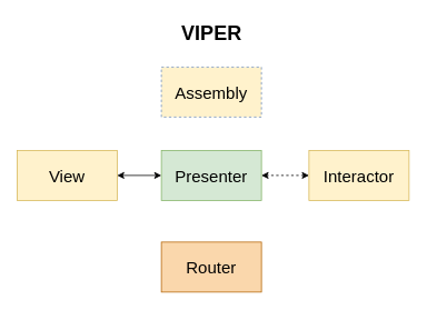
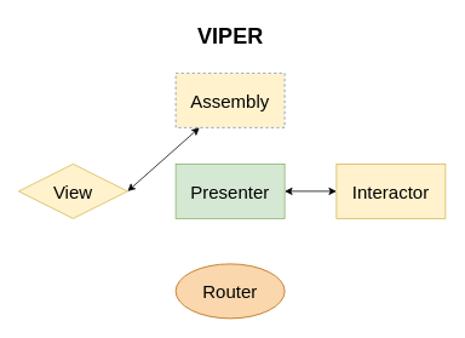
- <mxCell id="5" value="&lt;font style=&quot;font-size: 20px&quot;&gt;View&lt;/font&gt;&lt;br&gt;" style="rounded=0;whiteSpace=wrap;html=1;fillColor=#fff2cc;strokeColor=#d6b656;" vertex="1" parent="1"><mxGeometry x="20" y="180" width="120" height="60" as="geometry" /></mxCell>
+ <mxCell id="5" value="&lt;font style=&quot;font-size: 20px&quot;&gt;View&lt;/font&gt;&lt;br&gt;" style="rhombus;whiteSpace=wrap;html=1;fillColor=#fff2cc;strokeColor=#d6b656;" vertex="1" parent="1"><mxGeometry x="20" y="180" width="120" height="60" as="geometry" /></mxCell>
- <mxCell id="8" value="" style="endArrow=classic;startArrow=classic;html=1;entryX=0;entryY=0.5;entryDx=0;entryDy=0;exitX=1;exitY=0.5;exitDx=0;exitDy=0;" edge="1" parent="1" source="5" target="4"><mxGeometry width="50" height="50" relative="1" as="geometry"><mxPoint x="20" y="420" as="sourcePoint" /><mxPoint x="70" y="370" as="targetPoint" /></mxGeometry></mxCell>
+ <mxCell id="8" value="" style="endArrow=classic;startArrow=classic;html=1;exitX=1;exitY=0.5;exitDx=0;exitDy=0;" edge="1" parent="1" source="5" target="2"><mxGeometry width="50" height="50" relative="1" as="geometry"><mxPoint x="20" y="420" as="sourcePoint" /><mxPoint x="70" y="370" as="targetPoint" /></mxGeometry></mxCell>
- <mxCell id="9" value="" style="endArrow=classic;startArrow=classic;html=1;entryX=1;entryY=0.5;entryDx=0;entryDy=0;exitX=0;exitY=0.5;exitDx=0;exitDy=0;dashed=1;" edge="1" parent="1" source="7" target="4"><mxGeometry width="50" height="50" relative="1" as="geometry"><mxPoint x="350" y="310" as="sourcePoint" /><mxPoint x="320" y="260" as="targetPoint" /></mxGeometry></mxCell>
+ <mxCell id="9" value="" style="endArrow=classic;startArrow=classic;html=1;entryX=1;entryY=0.5;entryDx=0;entryDy=0;exitX=0;exitY=0.5;exitDx=0;exitDy=0;" edge="1" parent="1" source="7" target="4"><mxGeometry width="50" height="50" relative="1" as="geometry"><mxPoint x="350" y="310" as="sourcePoint" /><mxPoint x="320" y="260" as="targetPoint" /></mxGeometry></mxCell>
- <mxCell id="6" value="&lt;font style=&quot;font-size: 20px&quot;&gt;Router&lt;/font&gt;&lt;br&gt;" style="rounded=0;whiteSpace=wrap;html=1;fillColor=#fad7ac;strokeColor=#b46504;" vertex="1" parent="1"><mxGeometry x="193" y="290" width="120" height="60" as="geometry" /></mxCell>
+ <mxCell id="6" value="&lt;font style=&quot;font-size: 20px&quot;&gt;Router&lt;/font&gt;&lt;br&gt;" style="ellipse;whiteSpace=wrap;html=1;fillColor=#fad7ac;strokeColor=#b46504;" vertex="1" parent="1"><mxGeometry x="193" y="290" width="120" height="60" as="geometry" /></mxCell>
